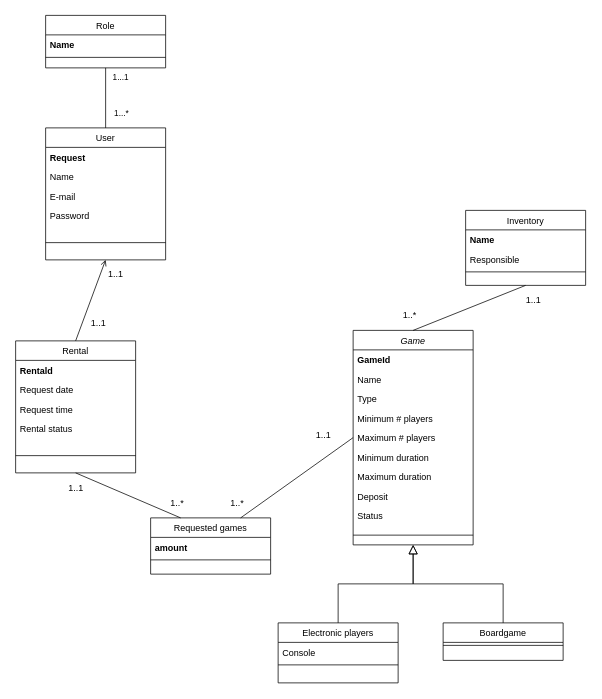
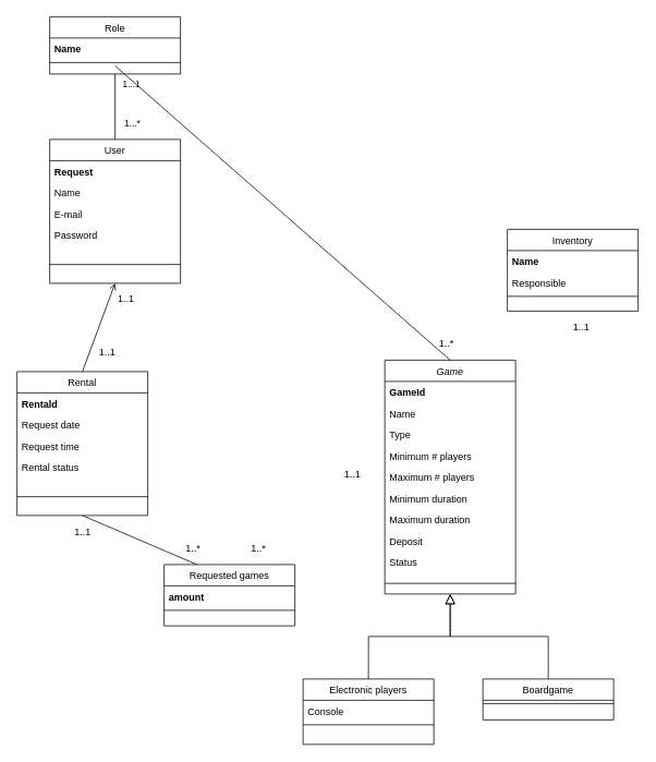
- <mxCell id="54" value="" style="endArrow=none;html=1;entryX=0.5;entryY=1;entryDx=0;entryDy=0;exitX=0.5;exitY=0;exitDx=0;exitDy=0;" edge="1" parent="1" source="4" target="20"><mxGeometry width="50" height="50" relative="1" as="geometry"><mxPoint x="540" y="380" as="sourcePoint" /><mxPoint x="600" y="390" as="targetPoint" /></mxGeometry></mxCell>
+ <mxCell id="54" value="" style="endArrow=none;html=1;exitX=0.5;exitY=0;exitDx=0;exitDy=0;" edge="1" parent="1" source="4" target="44"><mxGeometry width="50" height="50" relative="1" as="geometry"><mxPoint x="540" y="380" as="sourcePoint" /><mxPoint x="600" y="390" as="targetPoint" /></mxGeometry></mxCell>
- <mxCell id="52" value="" style="endArrow=none;html=1;entryX=0;entryY=0.5;entryDx=0;entryDy=0;exitX=0.75;exitY=0;exitDx=0;exitDy=0;" edge="1" parent="1" source="39" target="9"><mxGeometry width="50" height="50" relative="1" as="geometry"><mxPoint x="330" y="440" as="sourcePoint" /><mxPoint x="380" y="390" as="targetPoint" /></mxGeometry></mxCell>
